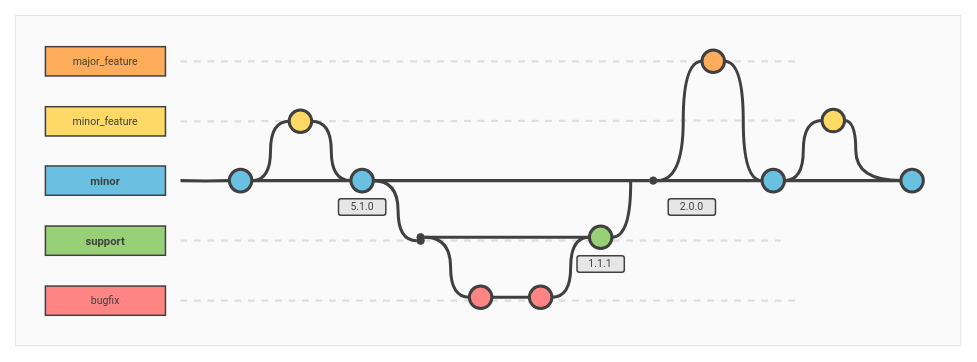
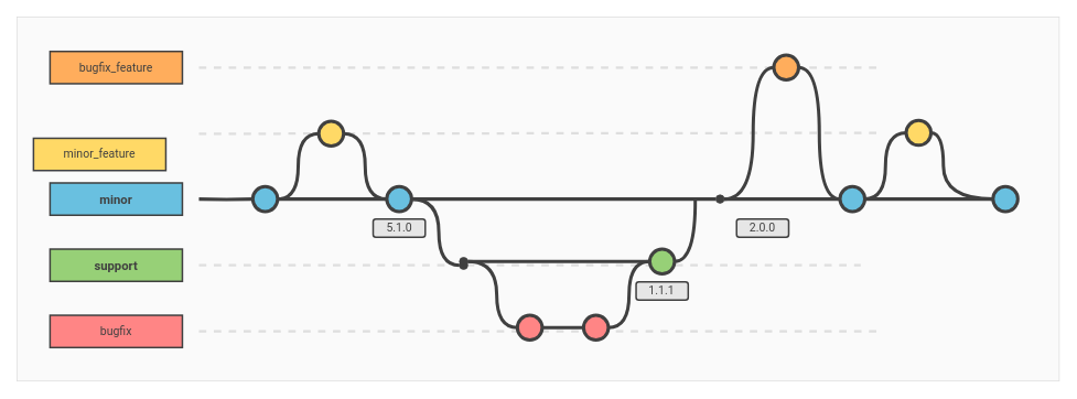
- <mxCell id="30" value="major_feature" style="text;html=1;align=center;verticalAlign=middle;whiteSpace=wrap;rounded=0;strokeWidth=2;fontSize=14;fontFamily=Roboto;shadow=0;sketch=0;glass=0;strokeColor=#404040;fontColor=#404040;fillColor=#FFAD5C;" parent="1" vertex="1"><mxGeometry x="60" y="61.5" width="160" height="39" as="geometry" /></mxCell>
+ <mxCell id="30" value="bugfix_feature" style="text;html=1;align=center;verticalAlign=middle;whiteSpace=wrap;rounded=0;strokeWidth=2;fontSize=14;fontFamily=Roboto;shadow=0;sketch=0;glass=0;strokeColor=#404040;fontColor=#404040;fillColor=#FFAD5C;" parent="1" vertex="1"><mxGeometry x="60" y="61.5" width="160" height="39" as="geometry" /></mxCell>
- <mxCell id="31" value="minor_feature" style="text;html=1;align=center;verticalAlign=middle;whiteSpace=wrap;rounded=0;strokeWidth=2;fontSize=14;fontFamily=Roboto;fillColor=#FFD966;strokeColor=#404040;fontColor=#404040;" parent="1" vertex="1"><mxGeometry x="60" y="141.5" width="160" height="39" as="geometry" /></mxCell>
+ <mxCell id="31" value="minor_feature" style="text;html=1;align=center;verticalAlign=middle;whiteSpace=wrap;rounded=0;strokeWidth=2;fontSize=14;fontFamily=Roboto;fillColor=#FFD966;strokeColor=#404040;fontColor=#404040;" parent="1" vertex="1"><mxGeometry x="40" y="166.5" width="160" height="39" as="geometry" /></mxCell>
